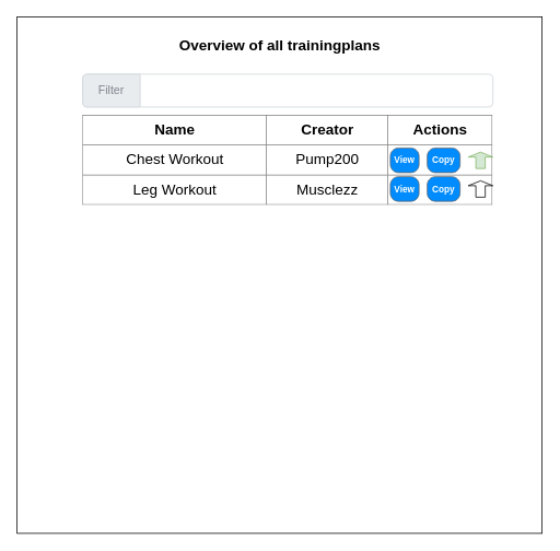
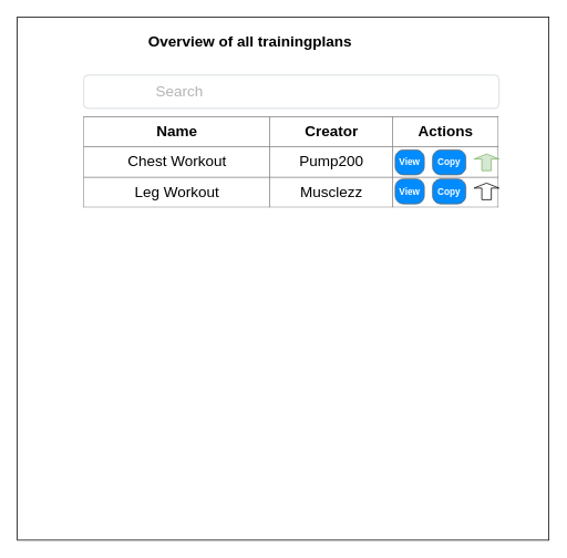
- <mxCell id="3" value="Overview of all trainingplans" style="text;html=1;align=center;verticalAlign=middle;resizable=0;points=[];autosize=1;fontSize=18;fontStyle=1" vertex="1" parent="1"><mxGeometry x="210" y="40" width="260" height="30" as="geometry" /></mxCell>
+ <mxCell id="3" value="Overview of all trainingplans" style="text;html=1;align=center;verticalAlign=middle;resizable=0;points=[];autosize=1;fontSize=18;fontStyle=1" vertex="1" parent="1"><mxGeometry x="170" y="35" width="260" height="30" as="geometry" /></mxCell>
- <mxCell id="10" value="Filter" style="html=1;shadow=0;dashed=0;shape=mxgraph.bootstrap.leftButton;strokeColor=inherit;gradientColor=inherit;fontColor=inherit;fillColor=#E9ECEF;rSize=5;perimeter=none;whiteSpace=wrap;resizeHeight=1;fontSize=14;" vertex="1" parent="9"><mxGeometry width="70" height="40" as="geometry" /></mxCell>
+ <mxCell id="11" value="&lt;font color=&quot;#b3b3b3&quot;&gt;Search&lt;/font&gt;" style="text;html=1;align=center;verticalAlign=middle;resizable=0;points=[];autosize=1;fontSize=18;" vertex="1" parent="9"><mxGeometry x="80" y="5" width="70" height="30" as="geometry" /></mxCell>
